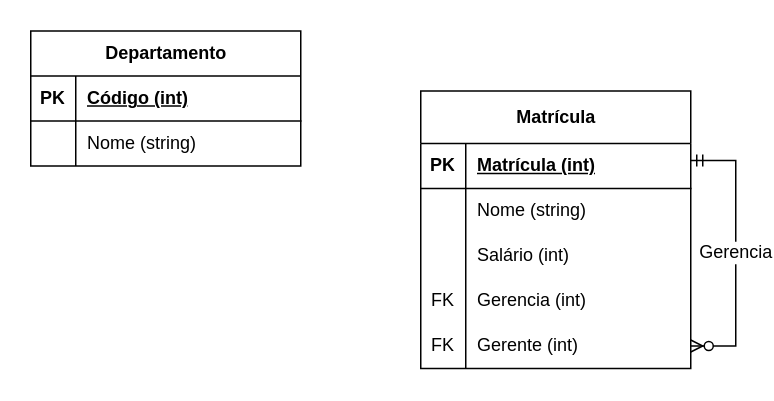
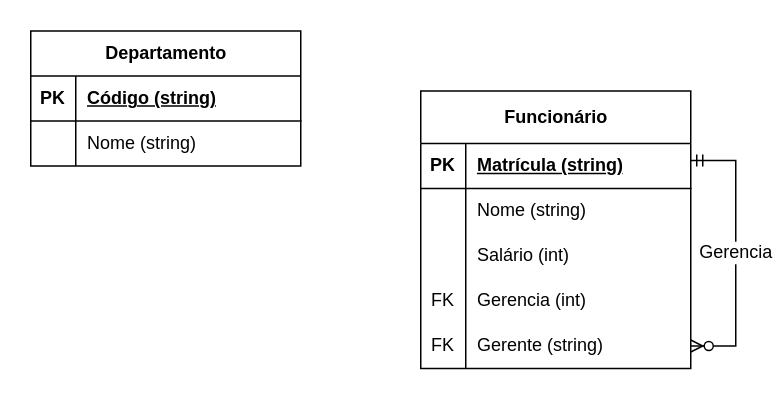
- <mxCell id="5" value="Código (int)" style="shape=partialRectangle;connectable=0;fillColor=none;top=0;left=0;bottom=0;right=0;align=left;spacingLeft=6;fontStyle=5;overflow=hidden;whiteSpace=wrap;html=1;" parent="3" vertex="1"><mxGeometry x="30" width="150" height="30" as="geometry"><mxRectangle width="150" height="30" as="alternateBounds" /></mxGeometry></mxCell>
+ <mxCell id="5" value="Código (string)" style="shape=partialRectangle;connectable=0;fillColor=none;top=0;left=0;bottom=0;right=0;align=left;spacingLeft=6;fontStyle=5;overflow=hidden;whiteSpace=wrap;html=1;" parent="3" vertex="1"><mxGeometry x="30" width="150" height="30" as="geometry"><mxRectangle width="150" height="30" as="alternateBounds" /></mxGeometry></mxCell>
- <mxCell id="9" value="Matrícula" style="shape=table;startSize=35;container=1;collapsible=1;childLayout=tableLayout;fixedRows=1;rowLines=0;fontStyle=1;align=center;resizeLast=1;html=1;" parent="1" vertex="1"><mxGeometry x="280" y="60" width="180" height="185" as="geometry"><mxRectangle x="360" y="200" width="110" height="35" as="alternateBounds" /></mxGeometry></mxCell>
+ <mxCell id="9" value="Funcionário" style="shape=table;startSize=35;container=1;collapsible=1;childLayout=tableLayout;fixedRows=1;rowLines=0;fontStyle=1;align=center;resizeLast=1;html=1;" parent="1" vertex="1"><mxGeometry x="280" y="60" width="180" height="185" as="geometry"><mxRectangle x="360" y="200" width="110" height="35" as="alternateBounds" /></mxGeometry></mxCell>
- <mxCell id="12" value="Matrícula (int)" style="shape=partialRectangle;connectable=0;fillColor=none;top=0;left=0;bottom=0;right=0;align=left;spacingLeft=6;fontStyle=5;overflow=hidden;whiteSpace=wrap;html=1;" parent="10" vertex="1"><mxGeometry x="30" width="150" height="30" as="geometry"><mxRectangle width="150" height="30" as="alternateBounds" /></mxGeometry></mxCell>
+ <mxCell id="12" value="Matrícula (string)" style="shape=partialRectangle;connectable=0;fillColor=none;top=0;left=0;bottom=0;right=0;align=left;spacingLeft=6;fontStyle=5;overflow=hidden;whiteSpace=wrap;html=1;" parent="10" vertex="1"><mxGeometry x="30" width="150" height="30" as="geometry"><mxRectangle width="150" height="30" as="alternateBounds" /></mxGeometry></mxCell>
- <mxCell id="24" value="Gerente (int)" style="shape=partialRectangle;connectable=0;fillColor=none;top=0;left=0;bottom=0;right=0;align=left;spacingLeft=6;fontStyle=0;overflow=hidden;whiteSpace=wrap;html=1;" vertex="1" parent="22"><mxGeometry x="30" width="150" height="30" as="geometry"><mxRectangle width="150" height="30" as="alternateBounds" /></mxGeometry></mxCell>
+ <mxCell id="24" value="Gerente (string)" style="shape=partialRectangle;connectable=0;fillColor=none;top=0;left=0;bottom=0;right=0;align=left;spacingLeft=6;fontStyle=0;overflow=hidden;whiteSpace=wrap;html=1;" vertex="1" parent="22"><mxGeometry x="30" width="150" height="30" as="geometry"><mxRectangle width="150" height="30" as="alternateBounds" /></mxGeometry></mxCell>
